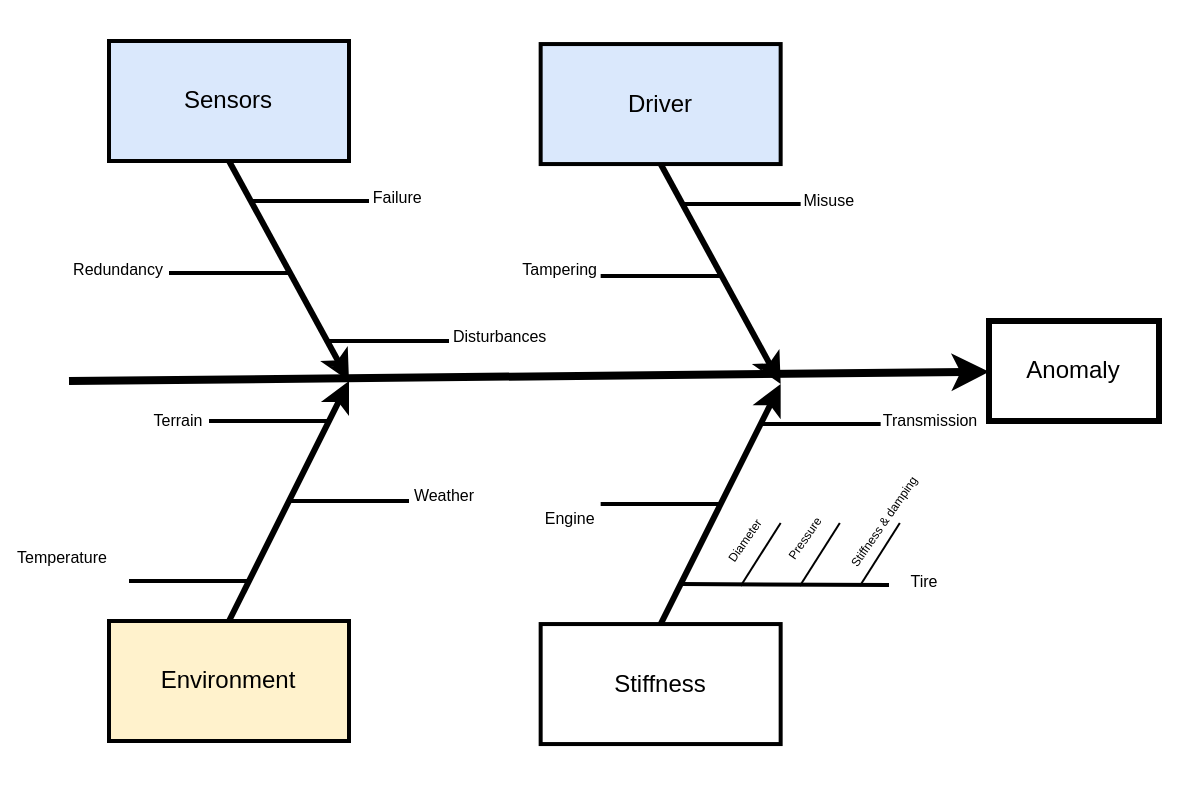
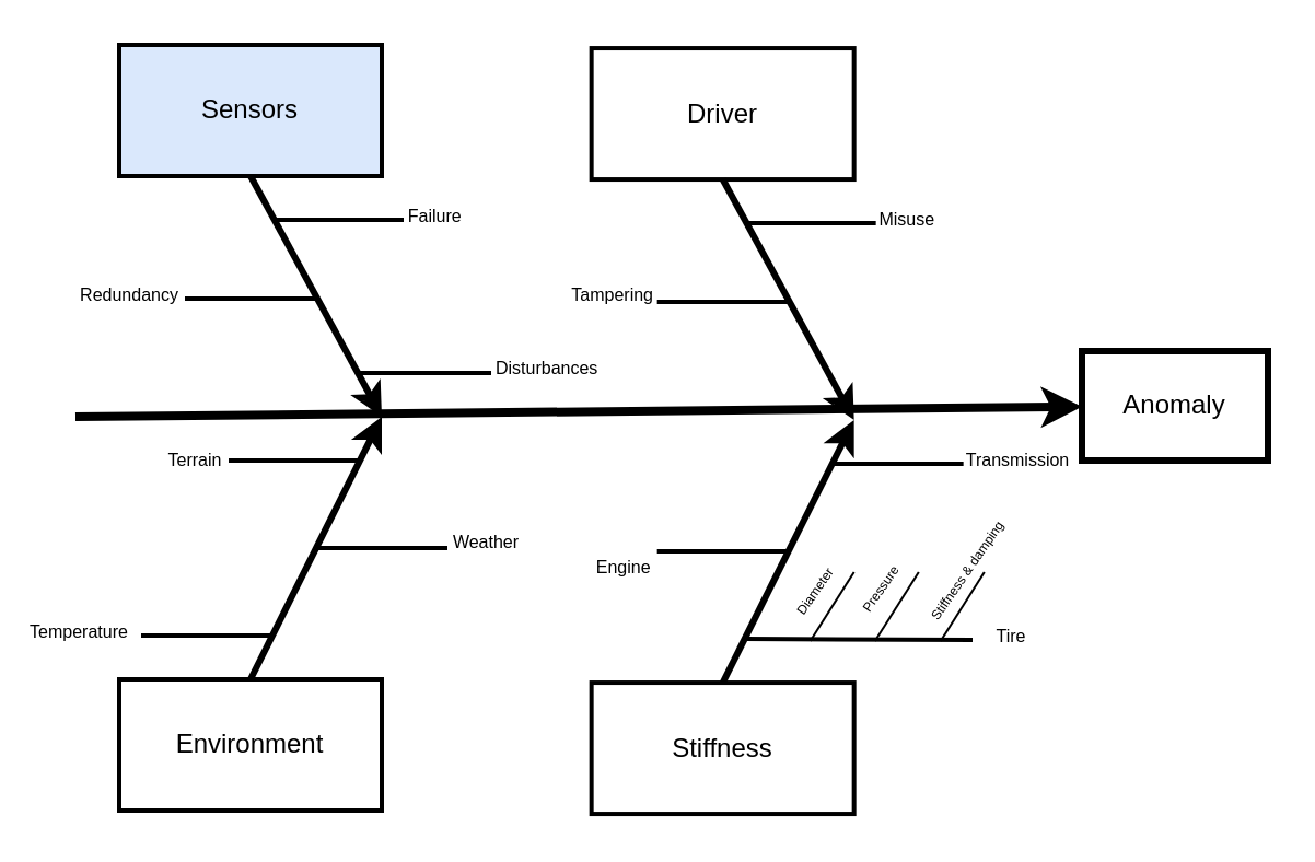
- <mxCell id="20" value="Driver" style="whiteSpace=wrap;strokeWidth=2;fillColor=#dae8fc;" parent="1" vertex="1"><mxGeometry x="269.833" y="21.528" width="120" height="60" as="geometry" /></mxCell>
+ <mxCell id="20" value="Driver" style="whiteSpace=wrap;strokeWidth=2" parent="1" vertex="1"><mxGeometry x="269.833" y="21.528" width="120" height="60" as="geometry" /></mxCell>
- <mxCell id="4" value="Temperature" style="text;spacingTop=-5;fontSize=8;align=center;verticalAlign=middle;points=[]" parent="1" vertex="1"><mxGeometry x="15.998" y="271" width="30" height="20.0" as="geometry" /></mxCell>
+ <mxCell id="4" value="Temperature" style="text;spacingTop=-5;fontSize=8;align=center;verticalAlign=middle;points=[]" parent="1" vertex="1"><mxGeometry x="20.998" y="281" width="30" height="20.0" as="geometry" /></mxCell>
- <mxCell id="8" value="Environment" style="whiteSpace=wrap;strokeWidth=2;fillColor=#fff2cc;" parent="1" vertex="1"><mxGeometry x="54" y="310" width="120" height="60" as="geometry" /></mxCell>
+ <mxCell id="8" value="Environment" style="whiteSpace=wrap;strokeWidth=2" parent="1" vertex="1"><mxGeometry x="54" y="310" width="120" height="60" as="geometry" /></mxCell>
